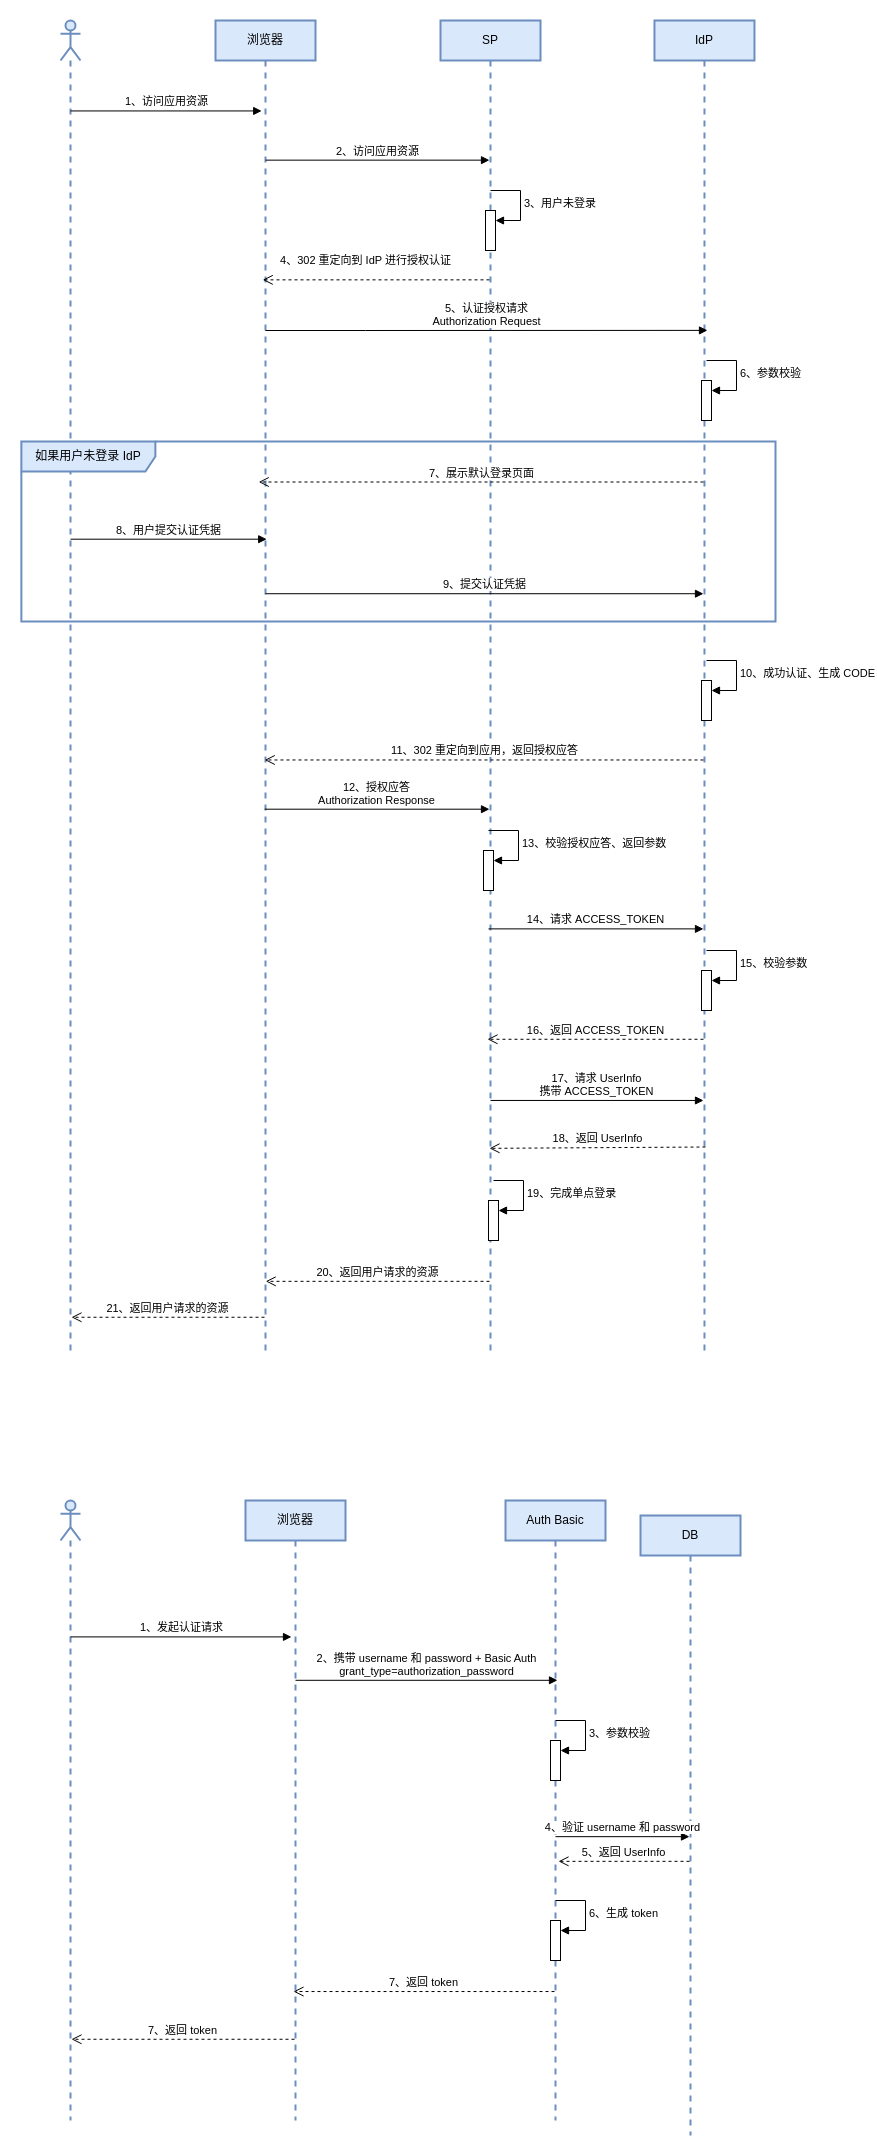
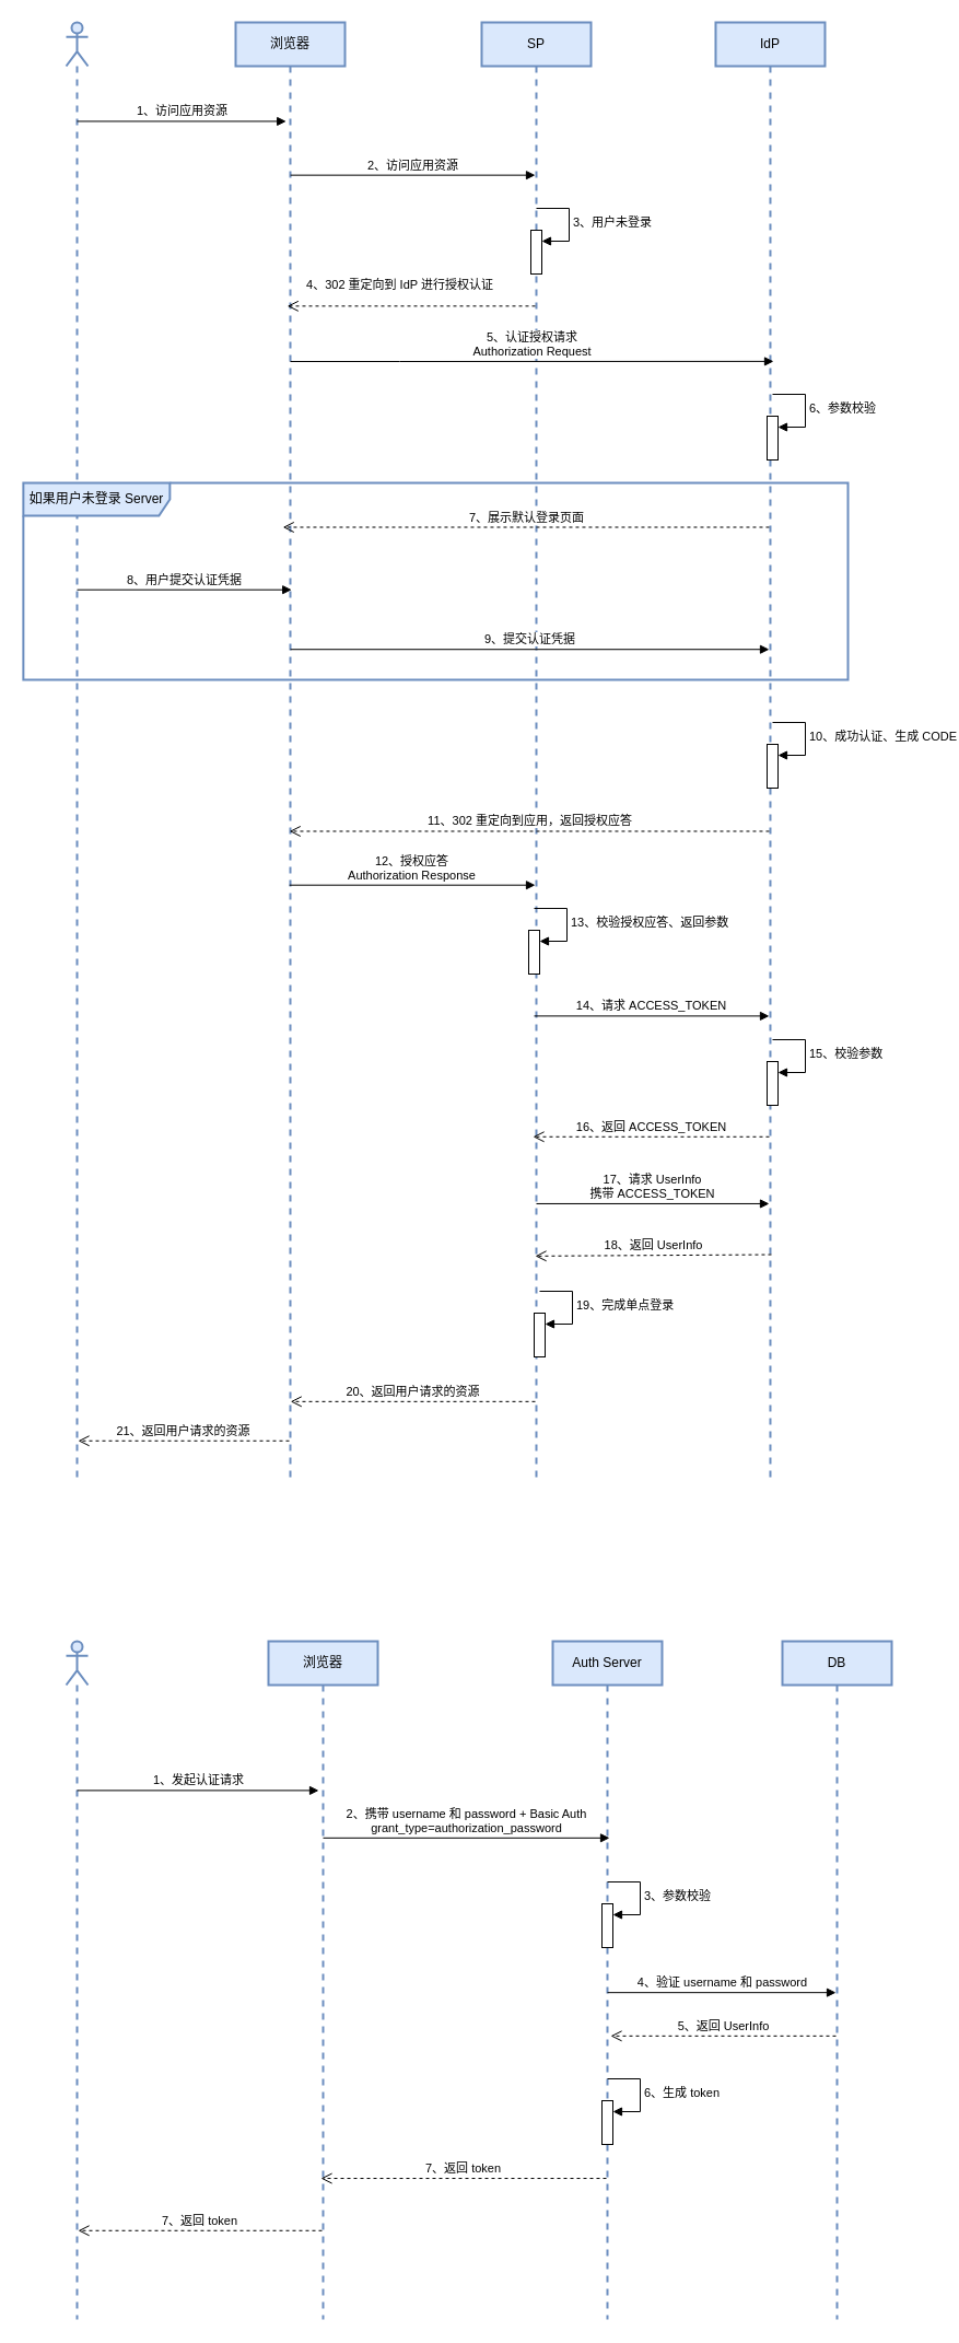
- <mxCell id="25" value="如果用户未登录 IdP" style="shape=umlFrame;whiteSpace=wrap;html=1;pointerEvents=0;width=134;height=30;fillColor=#dae8fc;strokeColor=#6c8ebf;strokeWidth=2;" vertex="1" parent="1"><mxGeometry x="20.86" y="441" width="754.14" height="180" as="geometry" /></mxCell>
+ <mxCell id="25" value="如果用户未登录 Server" style="shape=umlFrame;whiteSpace=wrap;html=1;pointerEvents=0;width=134;height=30;fillColor=#dae8fc;strokeColor=#6c8ebf;strokeWidth=2;" vertex="1" parent="1"><mxGeometry x="20.86" y="441" width="754.14" height="180" as="geometry" /></mxCell>
- <mxCell id="36" value="Auth Basic" style="shape=umlLifeline;perimeter=lifelinePerimeter;whiteSpace=wrap;html=1;container=1;dropTarget=0;collapsible=0;recursiveResize=0;outlineConnect=0;portConstraint=eastwest;newEdgeStyle={&quot;curved&quot;:0,&quot;rounded&quot;:0};fillColor=#dae8fc;strokeColor=#6c8ebf;strokeWidth=2;" vertex="1" parent="1"><mxGeometry x="505" y="1500" width="100" height="620" as="geometry" /></mxCell>
+ <mxCell id="36" value="Auth Server" style="shape=umlLifeline;perimeter=lifelinePerimeter;whiteSpace=wrap;html=1;container=1;dropTarget=0;collapsible=0;recursiveResize=0;outlineConnect=0;portConstraint=eastwest;newEdgeStyle={&quot;curved&quot;:0,&quot;rounded&quot;:0};fillColor=#dae8fc;strokeColor=#6c8ebf;strokeWidth=2;" vertex="1" parent="1"><mxGeometry x="505" y="1500" width="100" height="620" as="geometry" /></mxCell>
- <mxCell id="41" value="DB" style="shape=umlLifeline;perimeter=lifelinePerimeter;whiteSpace=wrap;html=1;container=1;dropTarget=0;collapsible=0;recursiveResize=0;outlineConnect=0;portConstraint=eastwest;newEdgeStyle={&quot;curved&quot;:0,&quot;rounded&quot;:0};fillColor=#dae8fc;strokeColor=#6c8ebf;strokeWidth=2;" vertex="1" parent="1"><mxGeometry x="640" y="1515" width="100" height="620" as="geometry" /></mxCell>
+ <mxCell id="41" value="DB" style="shape=umlLifeline;perimeter=lifelinePerimeter;whiteSpace=wrap;html=1;container=1;dropTarget=0;collapsible=0;recursiveResize=0;outlineConnect=0;portConstraint=eastwest;newEdgeStyle={&quot;curved&quot;:0,&quot;rounded&quot;:0};fillColor=#dae8fc;strokeColor=#6c8ebf;strokeWidth=2;" vertex="1" parent="1"><mxGeometry x="715" y="1500" width="100" height="620" as="geometry" /></mxCell>
